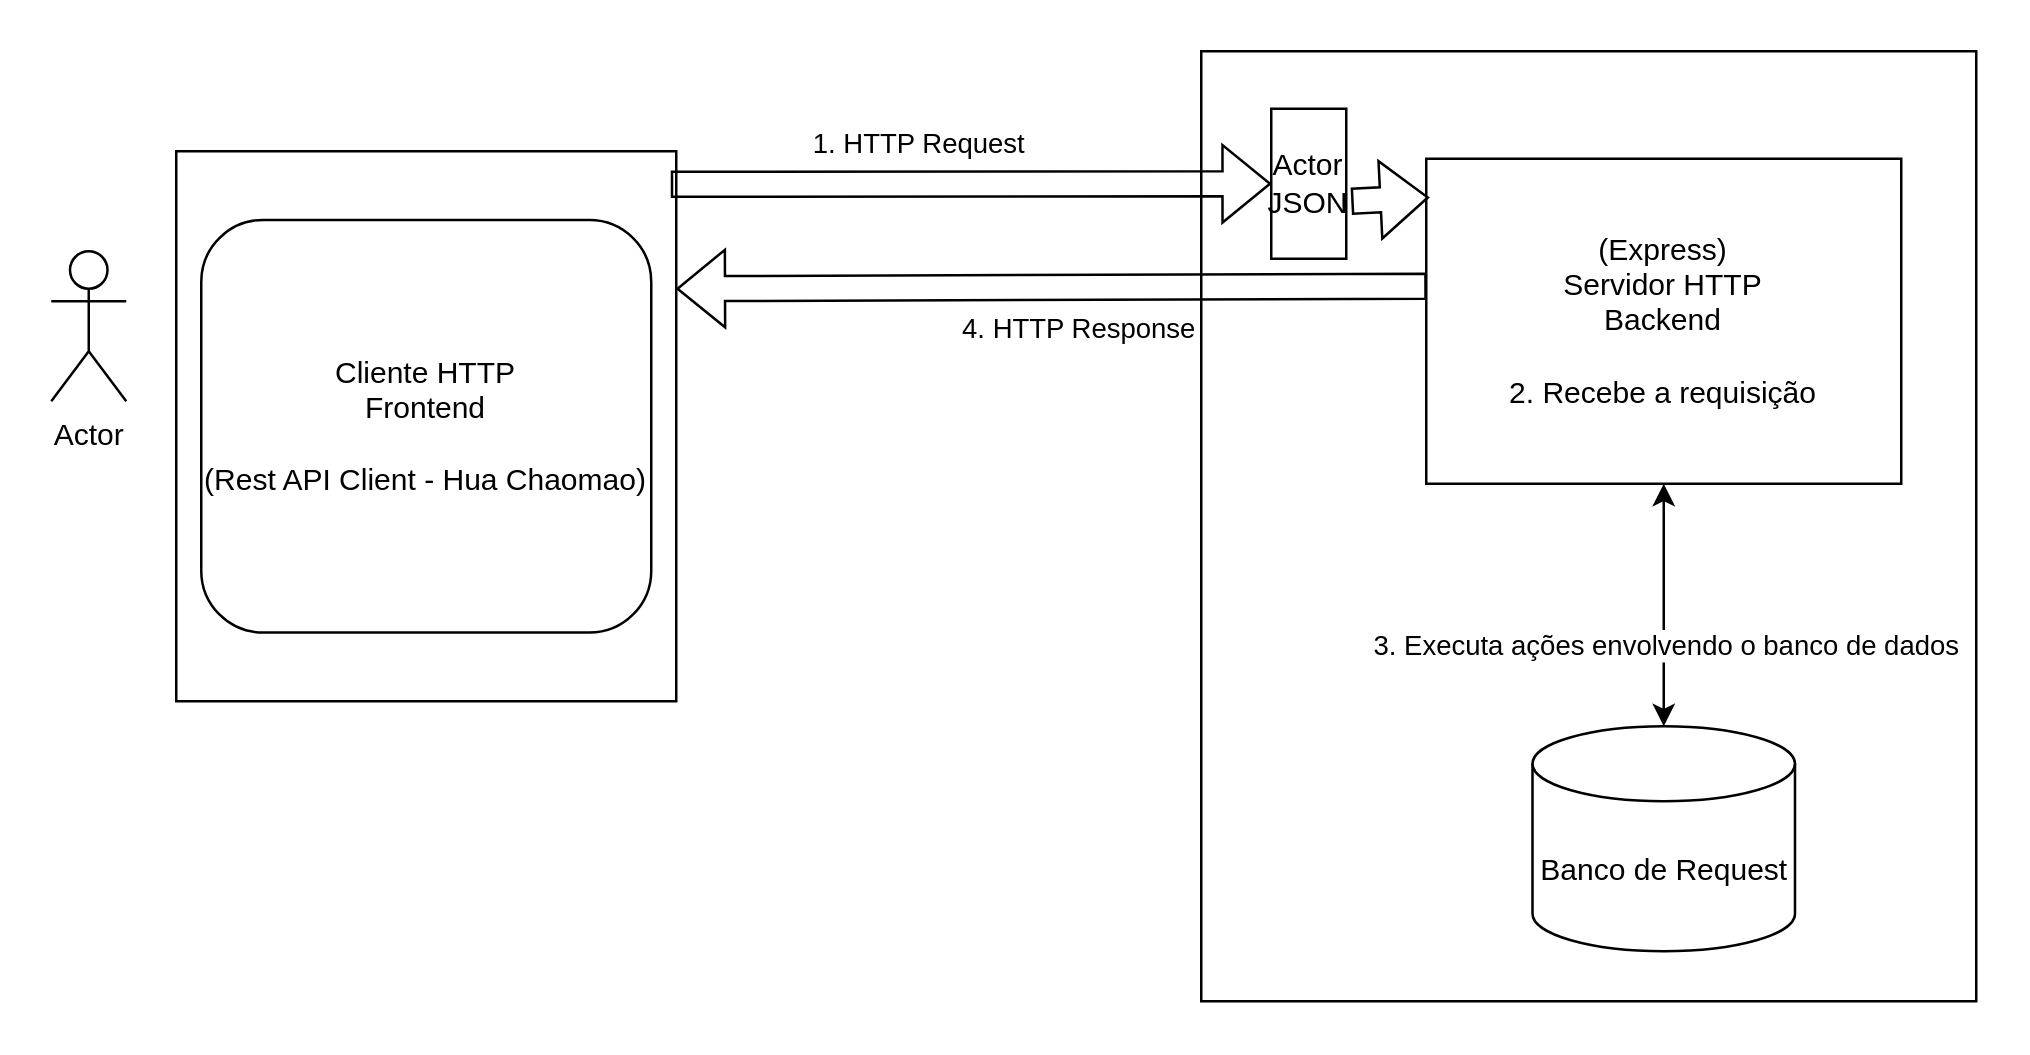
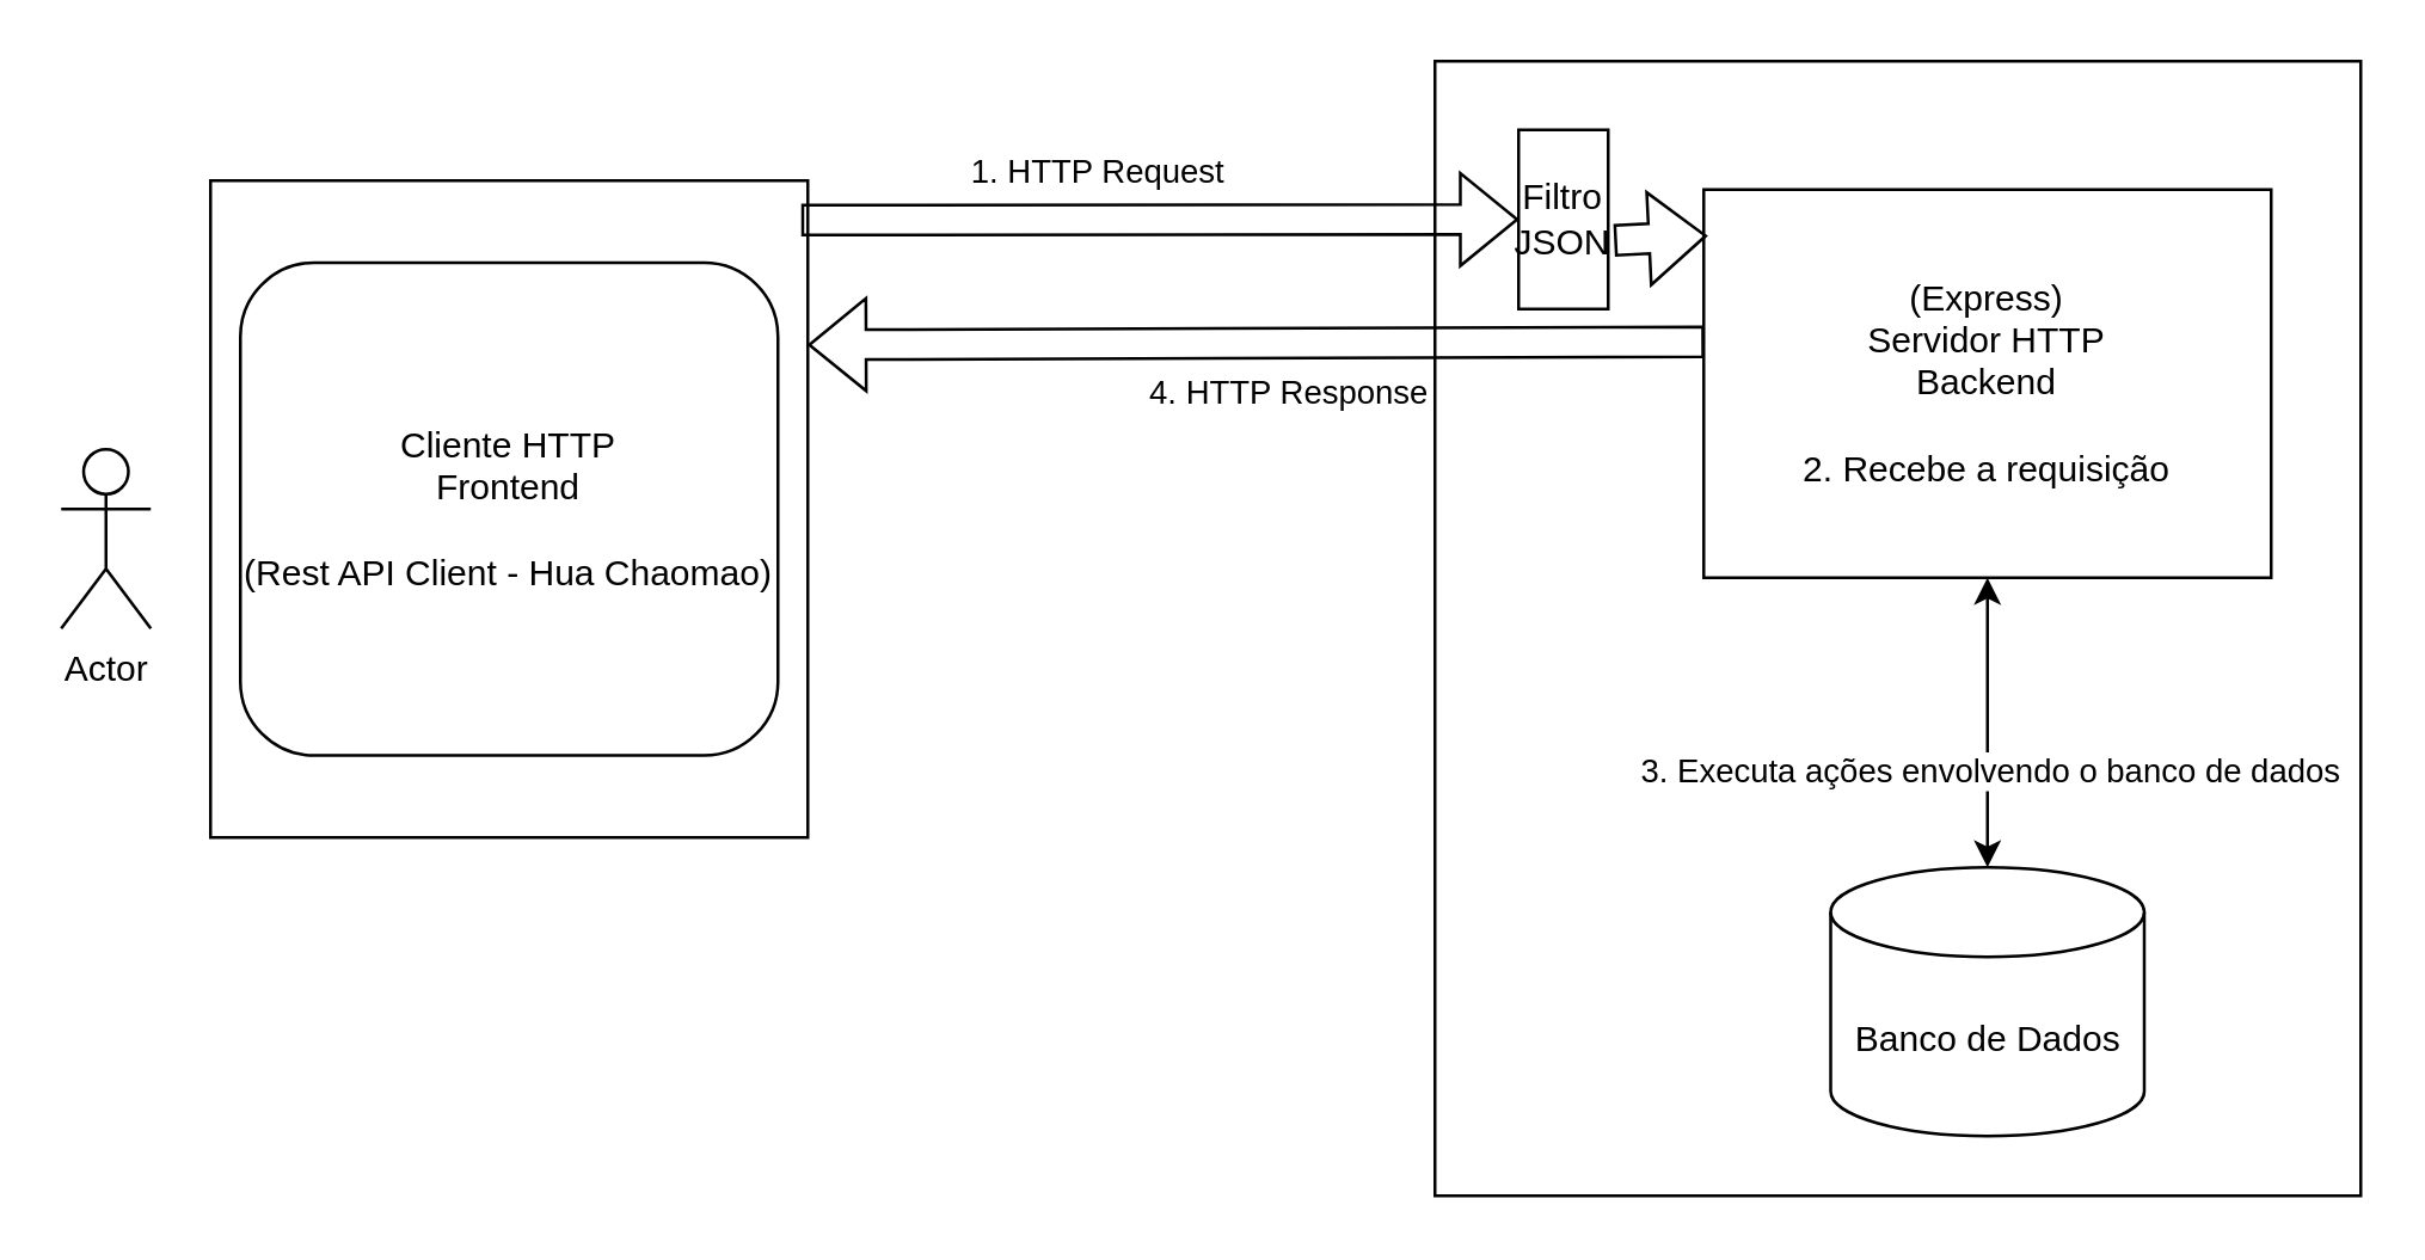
- <mxCell id="15" value="Actor&lt;div&gt;JSON&lt;/div&gt;" style="rounded=0;whiteSpace=wrap;html=1;strokeColor=default;align=center;verticalAlign=middle;fontFamily=Helvetica;fontSize=12;fontColor=default;fillColor=default;" vertex="1" parent="1"><mxGeometry x="508" y="43" width="30" height="60" as="geometry" /></mxCell>
+ <mxCell id="15" value="Filtro&lt;div&gt;JSON&lt;/div&gt;" style="rounded=0;whiteSpace=wrap;html=1;strokeColor=default;align=center;verticalAlign=middle;fontFamily=Helvetica;fontSize=12;fontColor=default;fillColor=default;" vertex="1" parent="1"><mxGeometry x="508" y="43" width="30" height="60" as="geometry" /></mxCell>
- <mxCell id="3" value="Actor" style="shape=umlActor;verticalLabelPosition=bottom;verticalAlign=top;html=1;outlineConnect=0;" vertex="1" parent="1"><mxGeometry x="20" y="100" width="30" height="60" as="geometry" /></mxCell>
+ <mxCell id="3" value="Actor" style="shape=umlActor;verticalLabelPosition=bottom;verticalAlign=top;html=1;outlineConnect=0;" vertex="1" parent="1"><mxGeometry x="20" y="150" width="30" height="60" as="geometry" /></mxCell>
- <mxCell id="8" value="Banco de Request" style="shape=cylinder3;whiteSpace=wrap;html=1;boundedLbl=1;backgroundOutline=1;size=15;" vertex="1" parent="1"><mxGeometry x="612.5" y="290" width="105" height="90" as="geometry" /></mxCell>
+ <mxCell id="8" value="Banco de Dados" style="shape=cylinder3;whiteSpace=wrap;html=1;boundedLbl=1;backgroundOutline=1;size=15;" vertex="1" parent="1"><mxGeometry x="612.5" y="290" width="105" height="90" as="geometry" /></mxCell>
